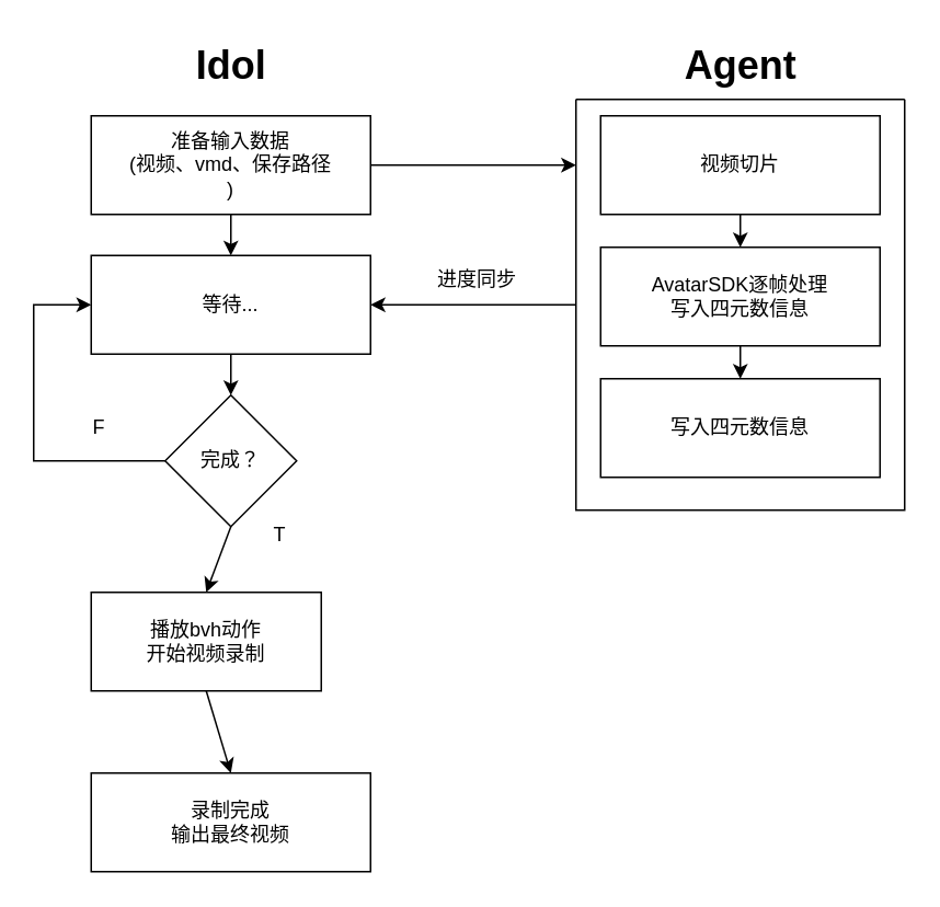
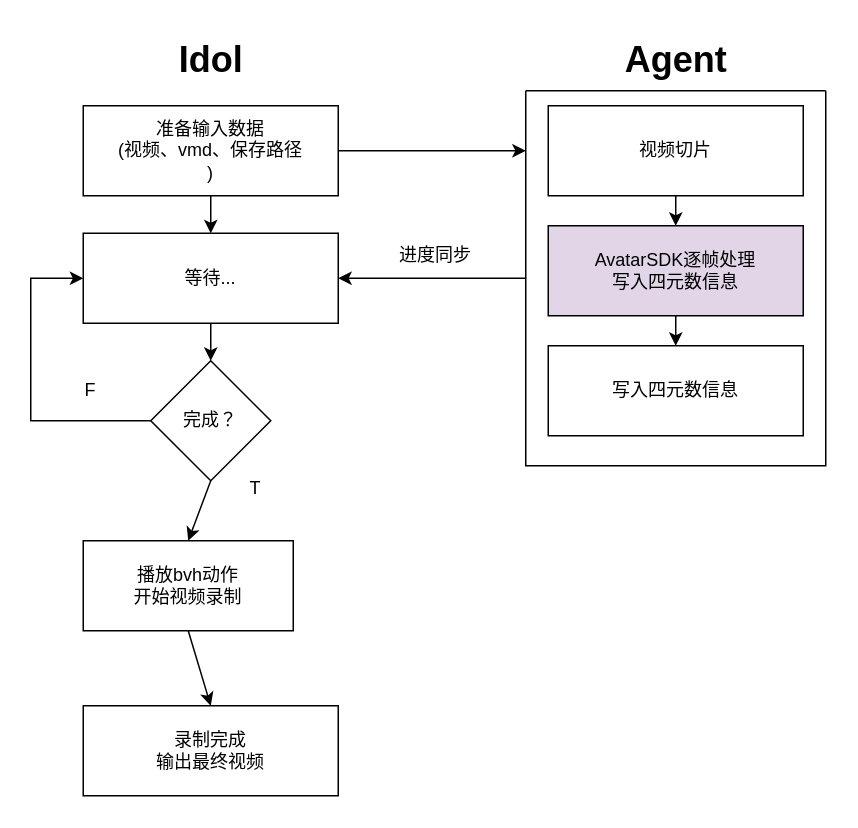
- <mxCell id="6" value="AvatarSDK逐帧处理&lt;br&gt;写入四元数信息" style="rounded=0;whiteSpace=wrap;html=1;" vertex="1" parent="1"><mxGeometry x="365" y="150" width="170" height="60" as="geometry" /></mxCell>
+ <mxCell id="6" value="AvatarSDK逐帧处理&lt;br&gt;写入四元数信息" style="rounded=0;whiteSpace=wrap;html=1;fillColor=#e1d5e7;" vertex="1" parent="1"><mxGeometry x="365" y="150" width="170" height="60" as="geometry" /></mxCell>
